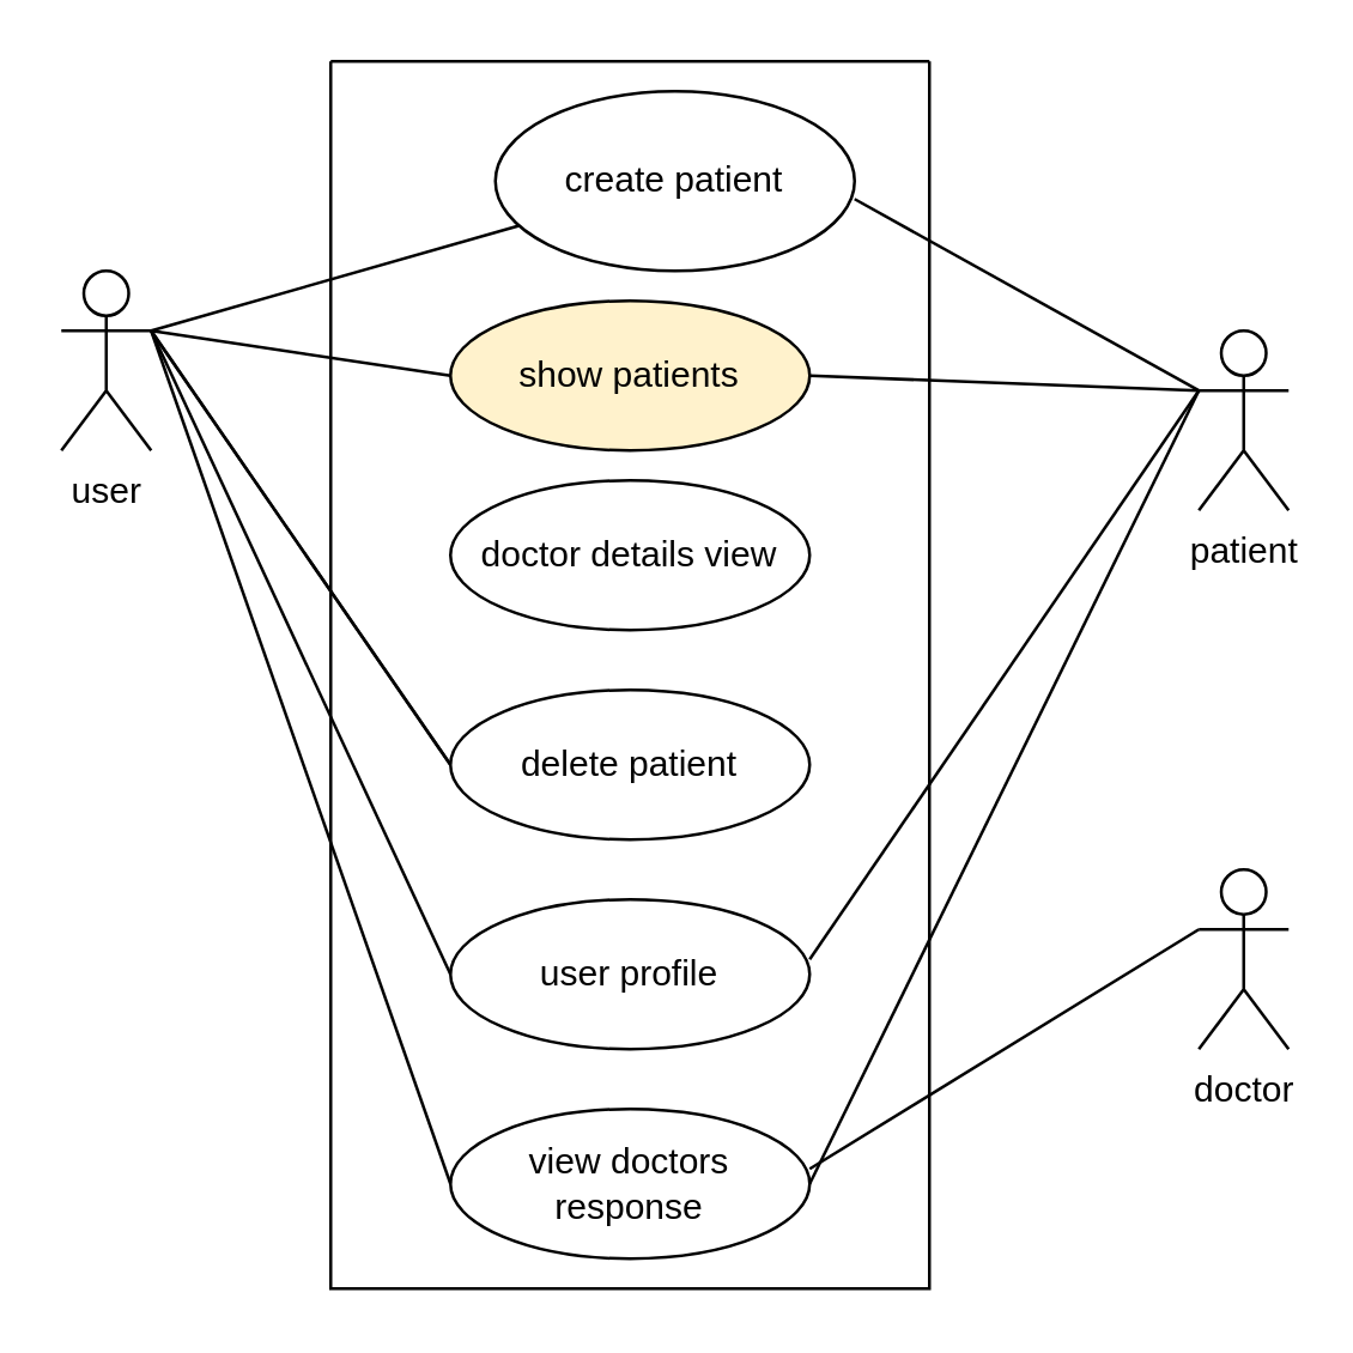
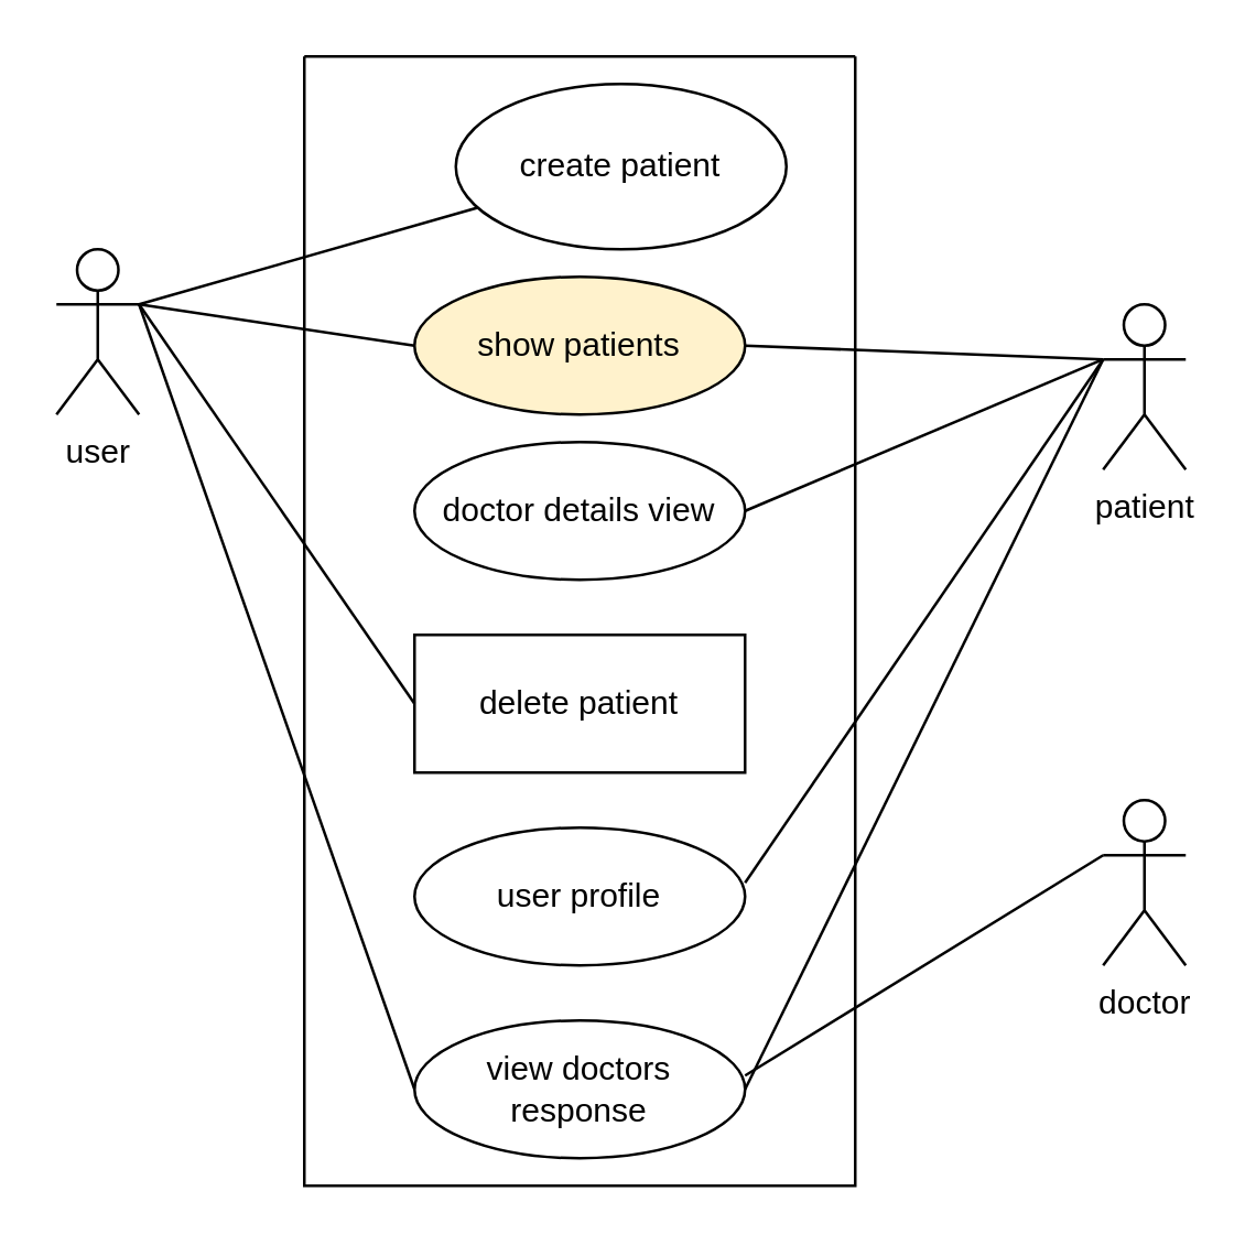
- <mxCell id="13" value="" style="endArrow=none;html=1;rounded=0;exitX=1;exitY=0.6;exitDx=0;exitDy=0;exitPerimeter=0;entryX=0;entryY=0.333;entryDx=0;entryDy=0;entryPerimeter=0;" edge="1" parent="1" source="5" target="11"><mxGeometry width="50" height="50" relative="1" as="geometry"><mxPoint x="330" y="240" as="sourcePoint" /><mxPoint x="380" y="190" as="targetPoint" /></mxGeometry></mxCell>
+ <mxCell id="18" value="" style="endArrow=none;html=1;rounded=0;entryX=0;entryY=0.333;entryDx=0;entryDy=0;entryPerimeter=0;exitX=1;exitY=0.5;exitDx=0;exitDy=0;" edge="1" parent="1" source="7" target="11"><mxGeometry width="50" height="50" relative="1" as="geometry"><mxPoint x="350" y="160" as="sourcePoint" /><mxPoint x="400" y="110" as="targetPoint" /></mxGeometry></mxCell>
- <mxCell id="21" value="" style="endArrow=none;html=1;rounded=0;exitX=1;exitY=0.333;exitDx=0;exitDy=0;exitPerimeter=0;entryX=0;entryY=0.5;entryDx=0;entryDy=0;" edge="1" parent="1" source="2" target="9"><mxGeometry width="50" height="50" relative="1" as="geometry"><mxPoint x="60" y="110" as="sourcePoint" /><mxPoint x="300" y="170" as="targetPoint" /></mxGeometry></mxCell>
- <mxCell id="15" value="" style="endArrow=none;html=1;rounded=0;entryX=0;entryY=0.5;entryDx=0;entryDy=0;exitX=1;exitY=0.333;exitDx=0;exitDy=0;exitPerimeter=0;" edge="1" parent="1" target="8" source="2"><mxGeometry width="50" height="50" relative="1" as="geometry"><mxPoint x="50" y="290" as="sourcePoint" /><mxPoint x="100" y="240" as="targetPoint" /></mxGeometry></mxCell>
- <mxCell id="8" value="delete patient" style="ellipse;whiteSpace=wrap;html=1;" vertex="1" parent="4"><mxGeometry x="40" y="210" width="120" height="50" as="geometry" /></mxCell>
+ <mxCell id="8" value="delete patient" style="whiteSpace=wrap;html=1;rounded=0;" vertex="1" parent="4"><mxGeometry x="40" y="210" width="120" height="50" as="geometry" /></mxCell>
